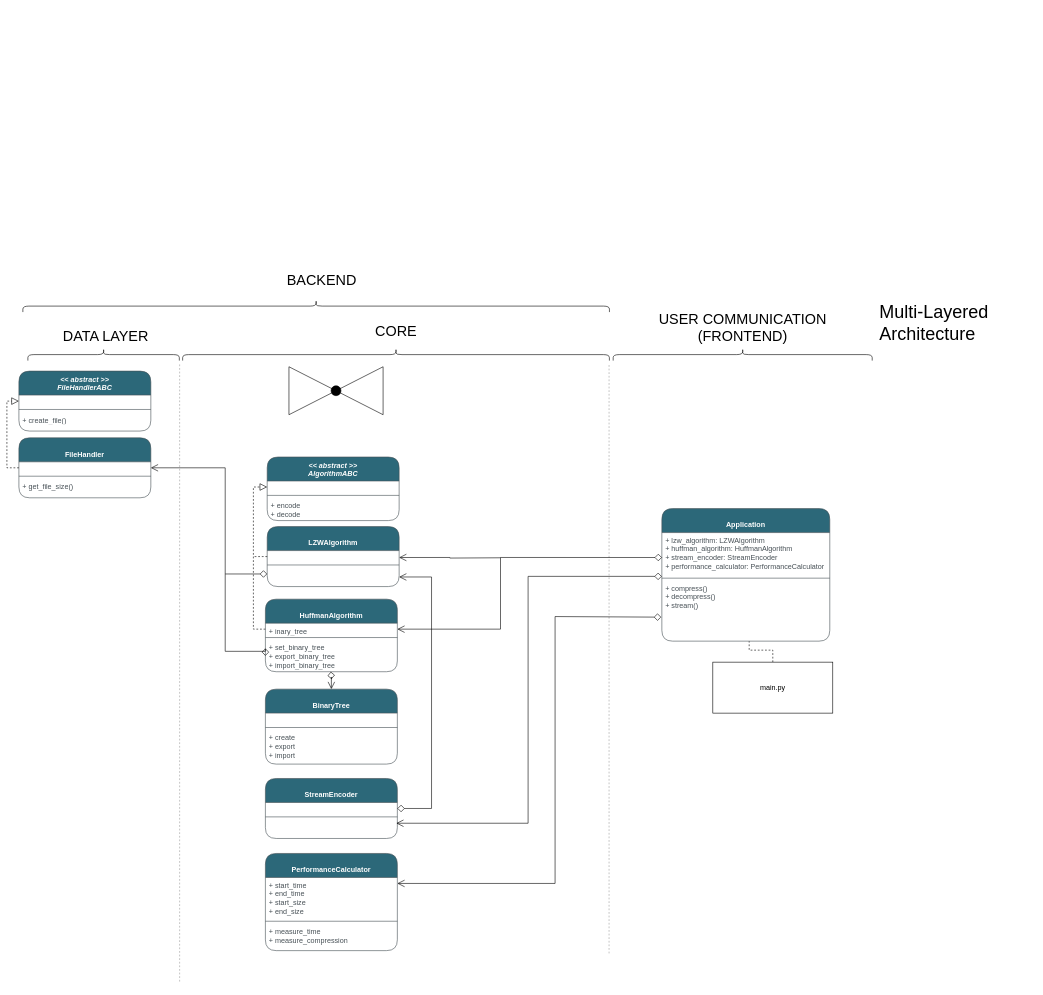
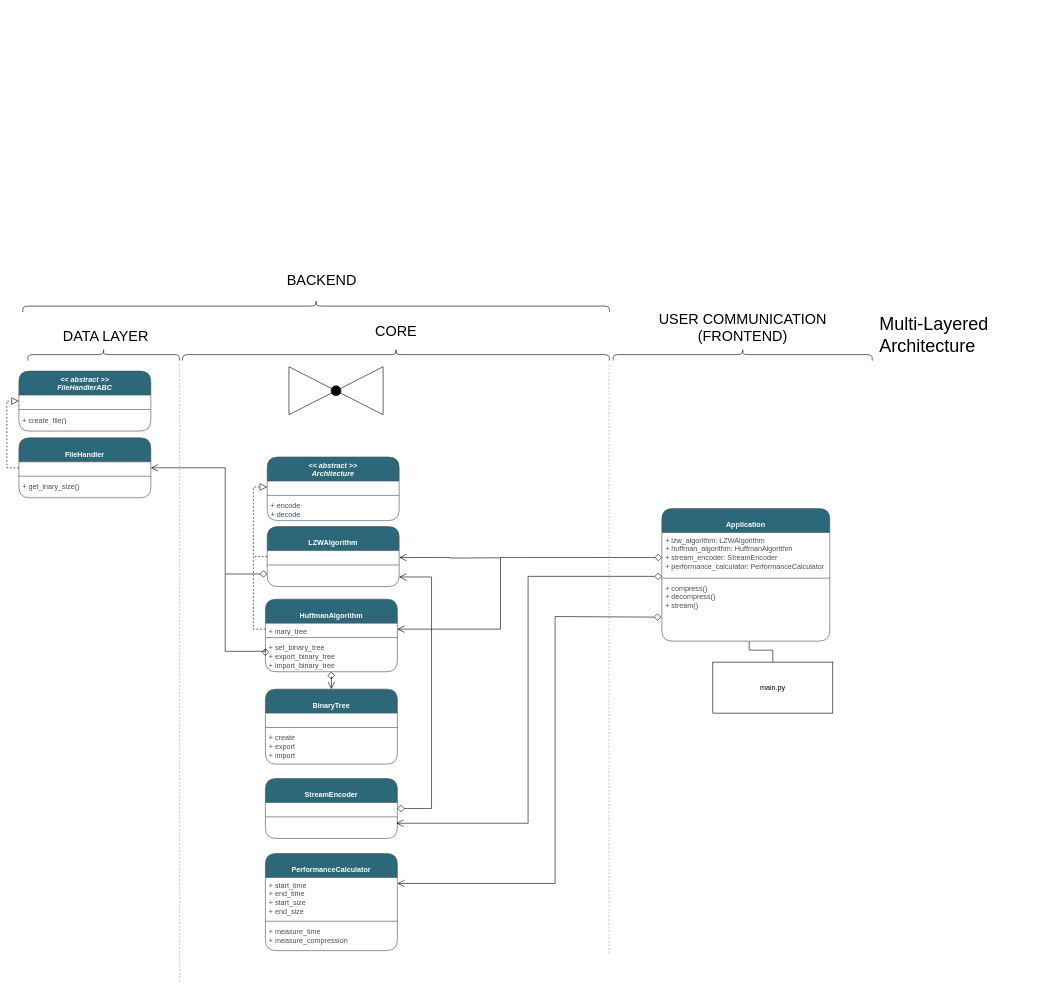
- <mxCell id="46" value="Multi-Layered&#10;Architecture" style="text;whiteSpace=wrap;fontSize=30;" parent="1" vertex="1"><mxGeometry x="1453" y="494.88" width="253" height="90.75" as="geometry" /></mxCell>
+ <mxCell id="46" value="Multi-Layered&#10;Architecture" style="text;whiteSpace=wrap;fontSize=30;" parent="1" vertex="1"><mxGeometry x="1453" y="514.88" width="253" height="90.75" as="geometry" /></mxCell>
- <mxCell id="2" value="&lt;i&gt;&amp;lt;&amp;lt; abstract &amp;gt;&amp;gt;&lt;br&gt;AlgorithmABC&lt;/i&gt;" style="swimlane;fontStyle=1;align=center;verticalAlign=top;childLayout=stackLayout;horizontal=1;startSize=40;horizontalStack=0;resizeParent=1;resizeParentMax=0;resizeLast=0;collapsible=1;marginBottom=0;whiteSpace=wrap;html=1;strokeColor=#464F55;fontColor=#FFFFFF;fillColor=#2C6879;rounded=1;labelBackgroundColor=none;" parent="1" vertex="1"><mxGeometry x="434" y="761" width="220" height="106" as="geometry"><mxRectangle x="299" y="276" width="120" height="40" as="alternateBounds" /></mxGeometry></mxCell>
+ <mxCell id="2" value="&lt;i&gt;&amp;lt;&amp;lt; abstract &amp;gt;&amp;gt;&lt;br&gt;Architecture&lt;/i&gt;" style="swimlane;fontStyle=1;align=center;verticalAlign=top;childLayout=stackLayout;horizontal=1;startSize=40;horizontalStack=0;resizeParent=1;resizeParentMax=0;resizeLast=0;collapsible=1;marginBottom=0;whiteSpace=wrap;html=1;strokeColor=#464F55;fontColor=#FFFFFF;fillColor=#2C6879;rounded=1;labelBackgroundColor=none;" parent="1" vertex="1"><mxGeometry x="434" y="761" width="220" height="106" as="geometry"><mxRectangle x="299" y="276" width="120" height="40" as="alternateBounds" /></mxGeometry></mxCell>
- <mxCell id="23" value="+ get_file_size()" style="text;strokeColor=none;fillColor=none;align=left;verticalAlign=top;spacingLeft=4;spacingRight=4;overflow=hidden;rotatable=0;points=[[0,0.5],[1,0.5]];portConstraint=eastwest;whiteSpace=wrap;html=1;fontColor=#464F55;rounded=1;labelBackgroundColor=none;" parent="20" vertex="1"><mxGeometry y="68" width="220" height="32" as="geometry" /></mxCell>
+ <mxCell id="23" value="+ get_inary_size()" style="text;strokeColor=none;fillColor=none;align=left;verticalAlign=top;spacingLeft=4;spacingRight=4;overflow=hidden;rotatable=0;points=[[0,0.5],[1,0.5]];portConstraint=eastwest;whiteSpace=wrap;html=1;fontColor=#464F55;rounded=1;labelBackgroundColor=none;" parent="20" vertex="1"><mxGeometry y="68" width="220" height="32" as="geometry" /></mxCell>
- <mxCell id="28" style="edgeStyle=orthogonalEdgeStyle;rounded=0;orthogonalLoop=1;jettySize=auto;html=1;entryX=0.52;entryY=1;entryDx=0;entryDy=0;entryPerimeter=0;endArrow=none;endFill=0;dashed=1;" parent="1" source="29" target="41" edge="1"><mxGeometry relative="1" as="geometry" /></mxCell>
+ <mxCell id="28" style="edgeStyle=orthogonalEdgeStyle;rounded=0;orthogonalLoop=1;jettySize=auto;html=1;entryX=0.52;entryY=1;entryDx=0;entryDy=0;entryPerimeter=0;endArrow=none;endFill=0;" parent="1" source="29" target="41" edge="1"><mxGeometry relative="1" as="geometry" /></mxCell>
